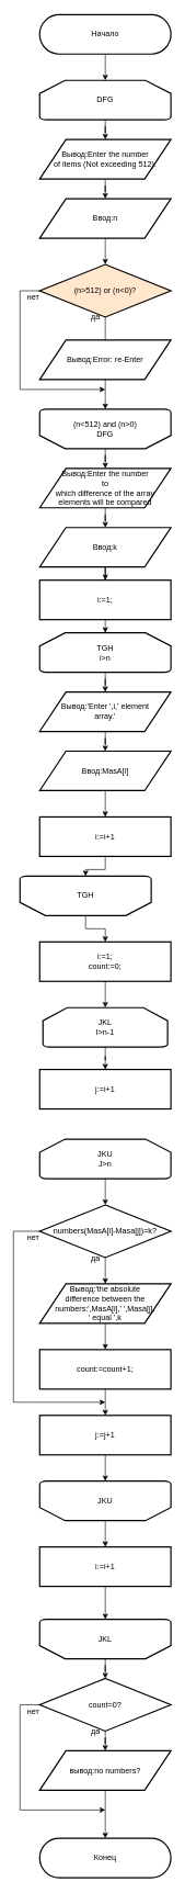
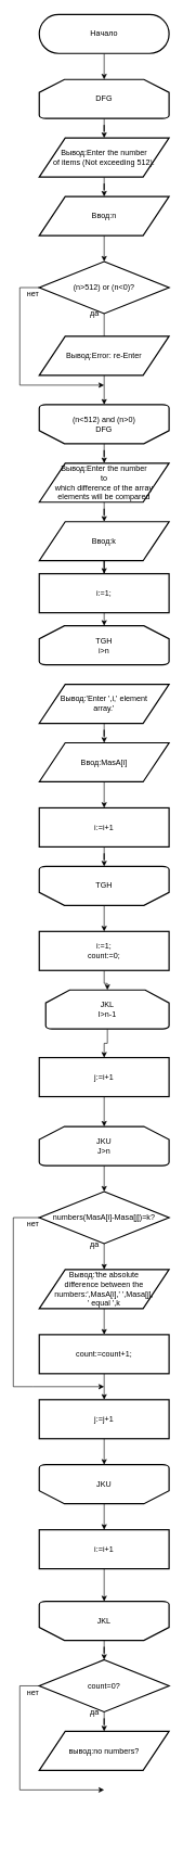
- <mxCell id="12" value="(n&amp;gt;512) or (n&amp;lt;0)?" style="rhombus;whiteSpace=wrap;html=1;strokeWidth=2;fillColor=#ffe6cc;" vertex="1" parent="1"><mxGeometry x="60" y="400" width="200" height="80" as="geometry" /></mxCell>
+ <mxCell id="12" value="(n&amp;gt;512) or (n&amp;lt;0)?" style="rhombus;whiteSpace=wrap;html=1;strokeWidth=2;" vertex="1" parent="1"><mxGeometry x="60" y="400" width="200" height="80" as="geometry" /></mxCell>
- <mxCell id="21" style="edgeStyle=orthogonalEdgeStyle;rounded=0;orthogonalLoop=1;jettySize=auto;html=1;exitX=0.5;exitY=1;exitDx=0;exitDy=0;exitPerimeter=0;" edge="1" parent="1" source="22" target="26"><mxGeometry relative="1" as="geometry" /></mxCell>
- <mxCell id="32" value="TGH" style="strokeWidth=2;html=1;shape=mxgraph.flowchart.loop_limit;whiteSpace=wrap;direction=west;" vertex="1" parent="1"><mxGeometry x="30" y="1330" width="200" height="60" as="geometry" /></mxCell>
+ <mxCell id="32" value="TGH" style="strokeWidth=2;html=1;shape=mxgraph.flowchart.loop_limit;whiteSpace=wrap;direction=west;" vertex="1" parent="1"><mxGeometry x="60" y="1330" width="200" height="60" as="geometry" /></mxCell>
- <mxCell id="36" value="JKL&lt;br&gt;I&amp;gt;n-1" style="strokeWidth=2;html=1;shape=mxgraph.flowchart.loop_limit;whiteSpace=wrap;" vertex="1" parent="1"><mxGeometry x="65" y="1530" width="190" height="60" as="geometry" /></mxCell>
+ <mxCell id="36" value="JKL&lt;br&gt;I&amp;gt;n-1" style="strokeWidth=2;html=1;shape=mxgraph.flowchart.loop_limit;whiteSpace=wrap;" vertex="1" parent="1"><mxGeometry x="70" y="1520" width="190" height="60" as="geometry" /></mxCell>
+ <mxCell id="37" value="" style="edgeStyle=orthogonalEdgeStyle;rounded=0;orthogonalLoop=1;jettySize=auto;html=1;" edge="1" parent="1" source="38" target="40"><mxGeometry relative="1" as="geometry" /></mxCell>
- <mxCell id="59" style="edgeStyle=orthogonalEdgeStyle;rounded=0;orthogonalLoop=1;jettySize=auto;html=1;exitX=0.5;exitY=1;exitDx=0;exitDy=0;" edge="1" parent="1" source="60" target="61"><mxGeometry relative="1" as="geometry" /></mxCell>
- <mxCell id="61" value="Конец" style="rounded=1;whiteSpace=wrap;html=1;strokeWidth=2;arcSize=50;" vertex="1" parent="1"><mxGeometry x="60" y="2793" width="200" height="60" as="geometry" /></mxCell>
